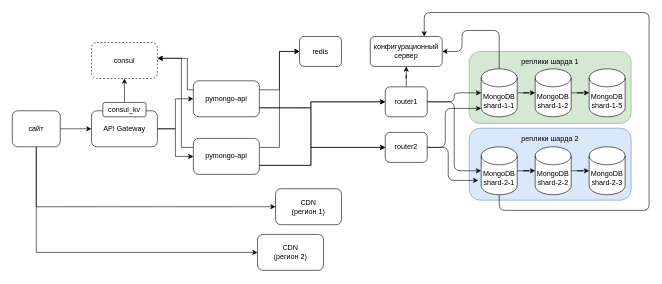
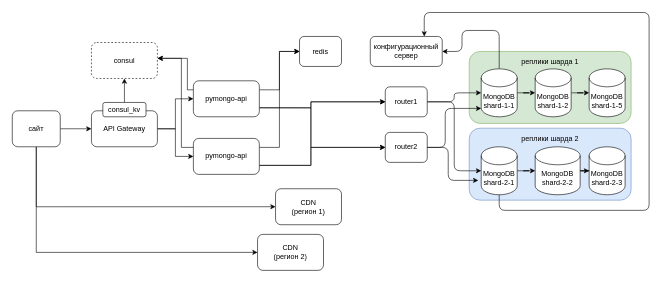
- <mxCell id="24" value="" style="edgeStyle=orthogonalEdgeStyle;rounded=0;orthogonalLoop=1;jettySize=auto;html=1;" parent="1" source="25" target="26" edge="1"><mxGeometry relative="1" as="geometry" /></mxCell>
- <mxCell id="22" value="MongoDB&lt;div&gt;shard-2-2&lt;/div&gt;" style="shape=cylinder3;whiteSpace=wrap;html=1;boundedLbl=1;backgroundOutline=1;size=15;" parent="1" vertex="1"><mxGeometry x="892" y="244" width="60" height="80" as="geometry" /></mxCell>
+ <mxCell id="22" value="MongoDB&lt;div&gt;shard-2-2&lt;/div&gt;" style="shape=cylinder3;whiteSpace=wrap;html=1;boundedLbl=1;backgroundOutline=1;size=15;" parent="1" vertex="1"><mxGeometry x="892" y="244" width="75" height="80" as="geometry" /></mxCell>
